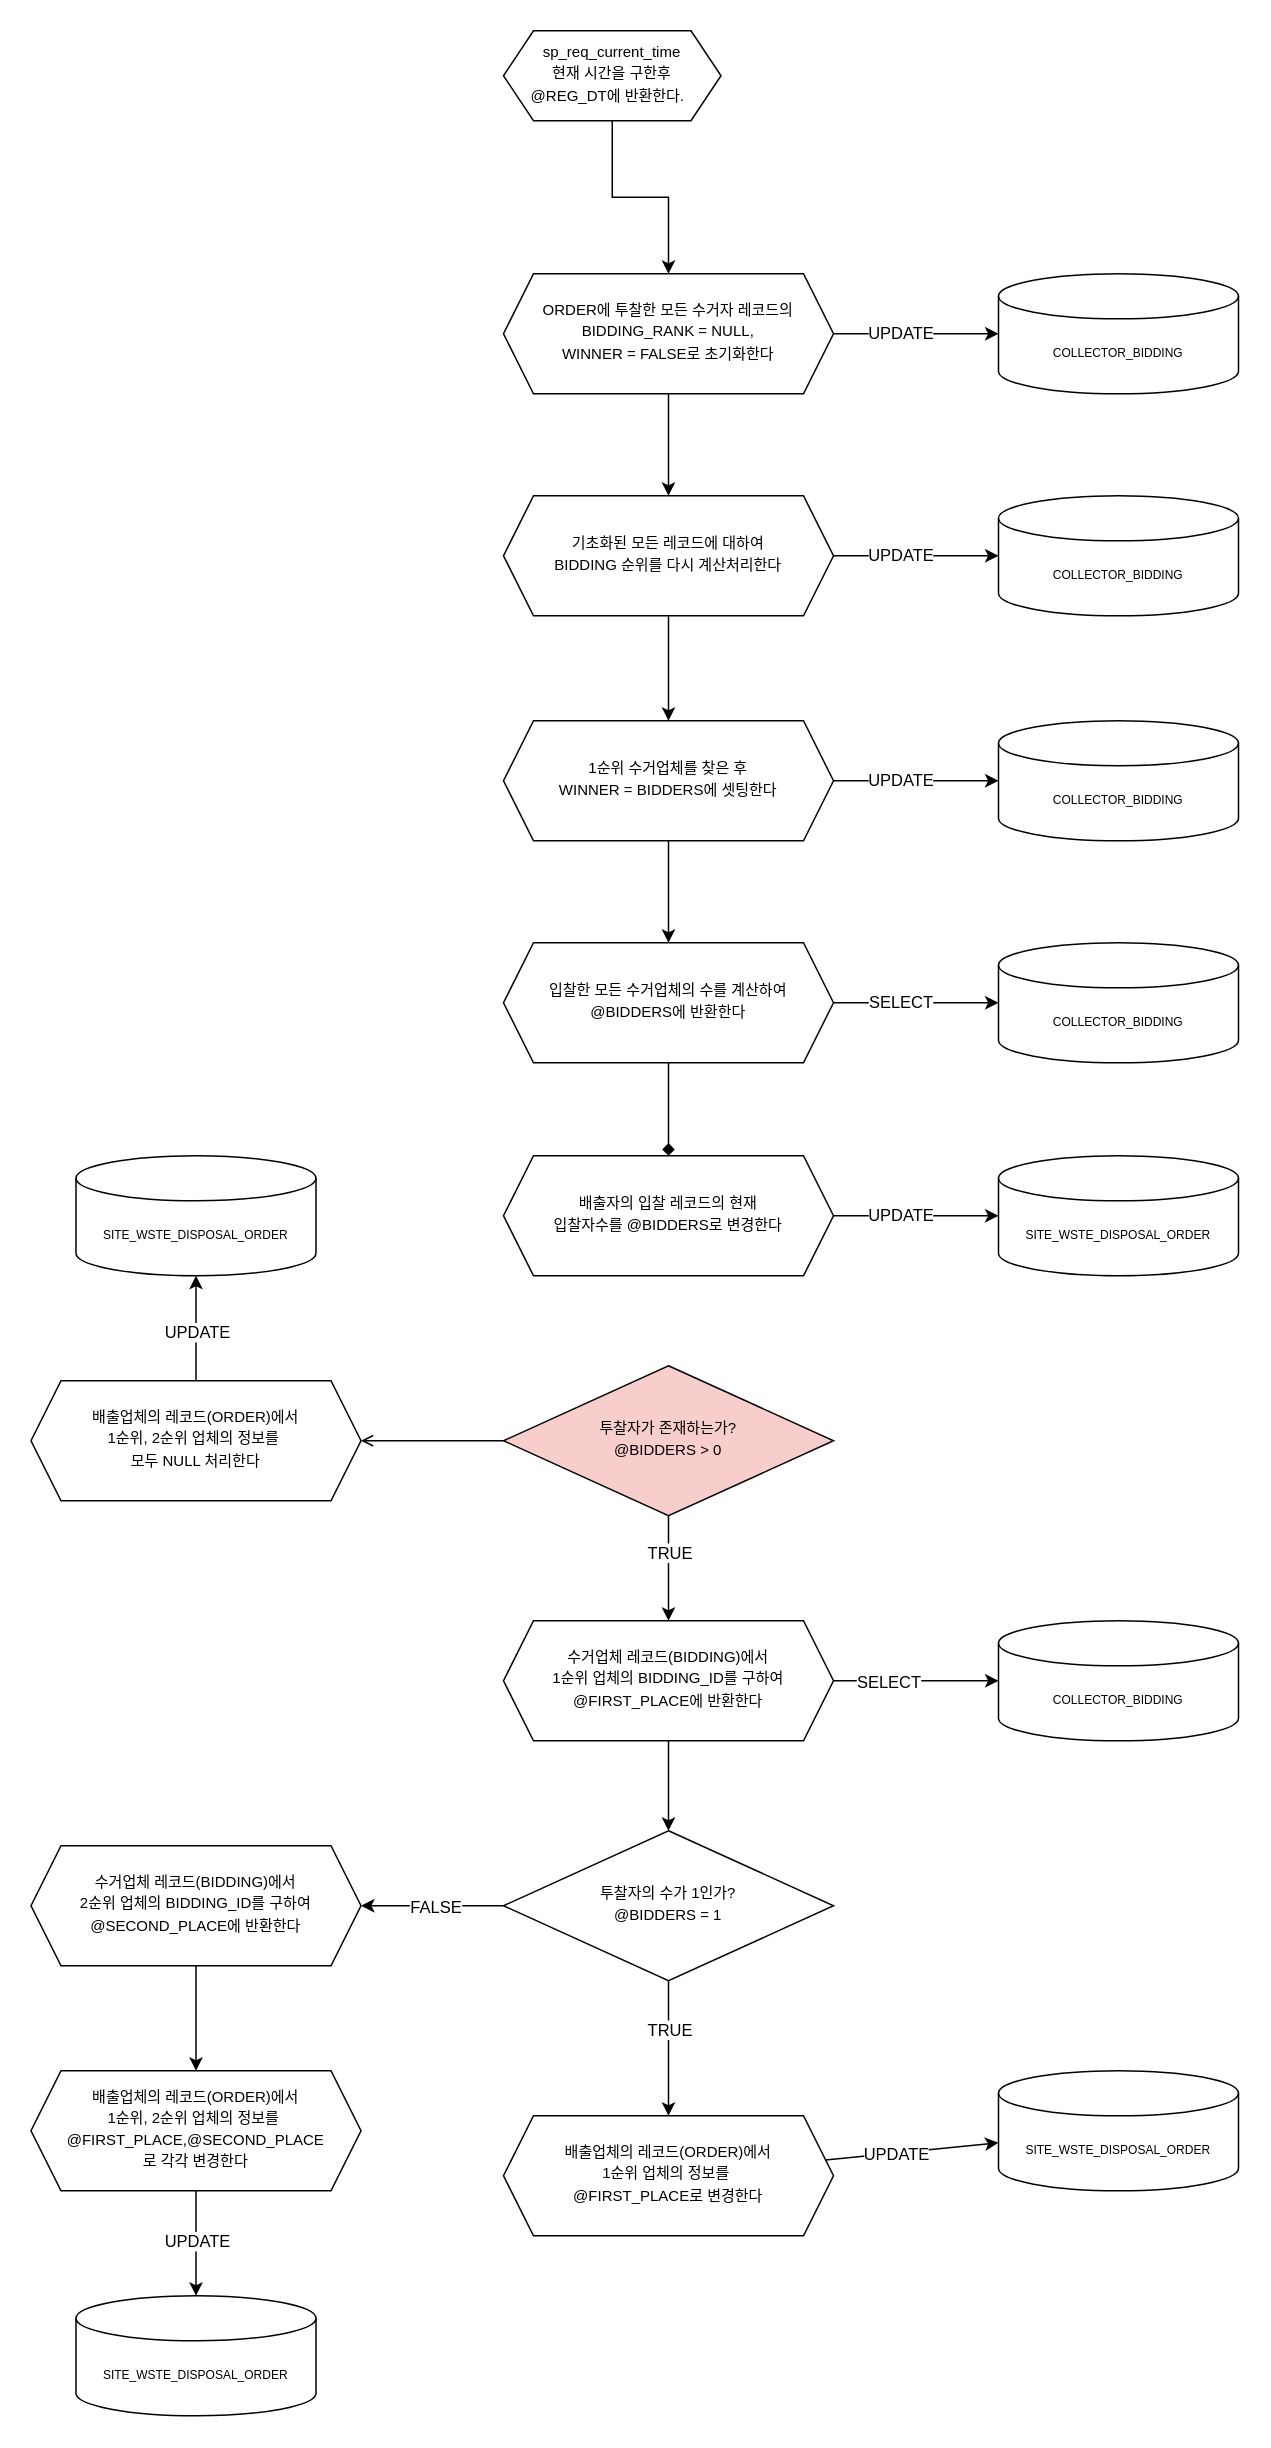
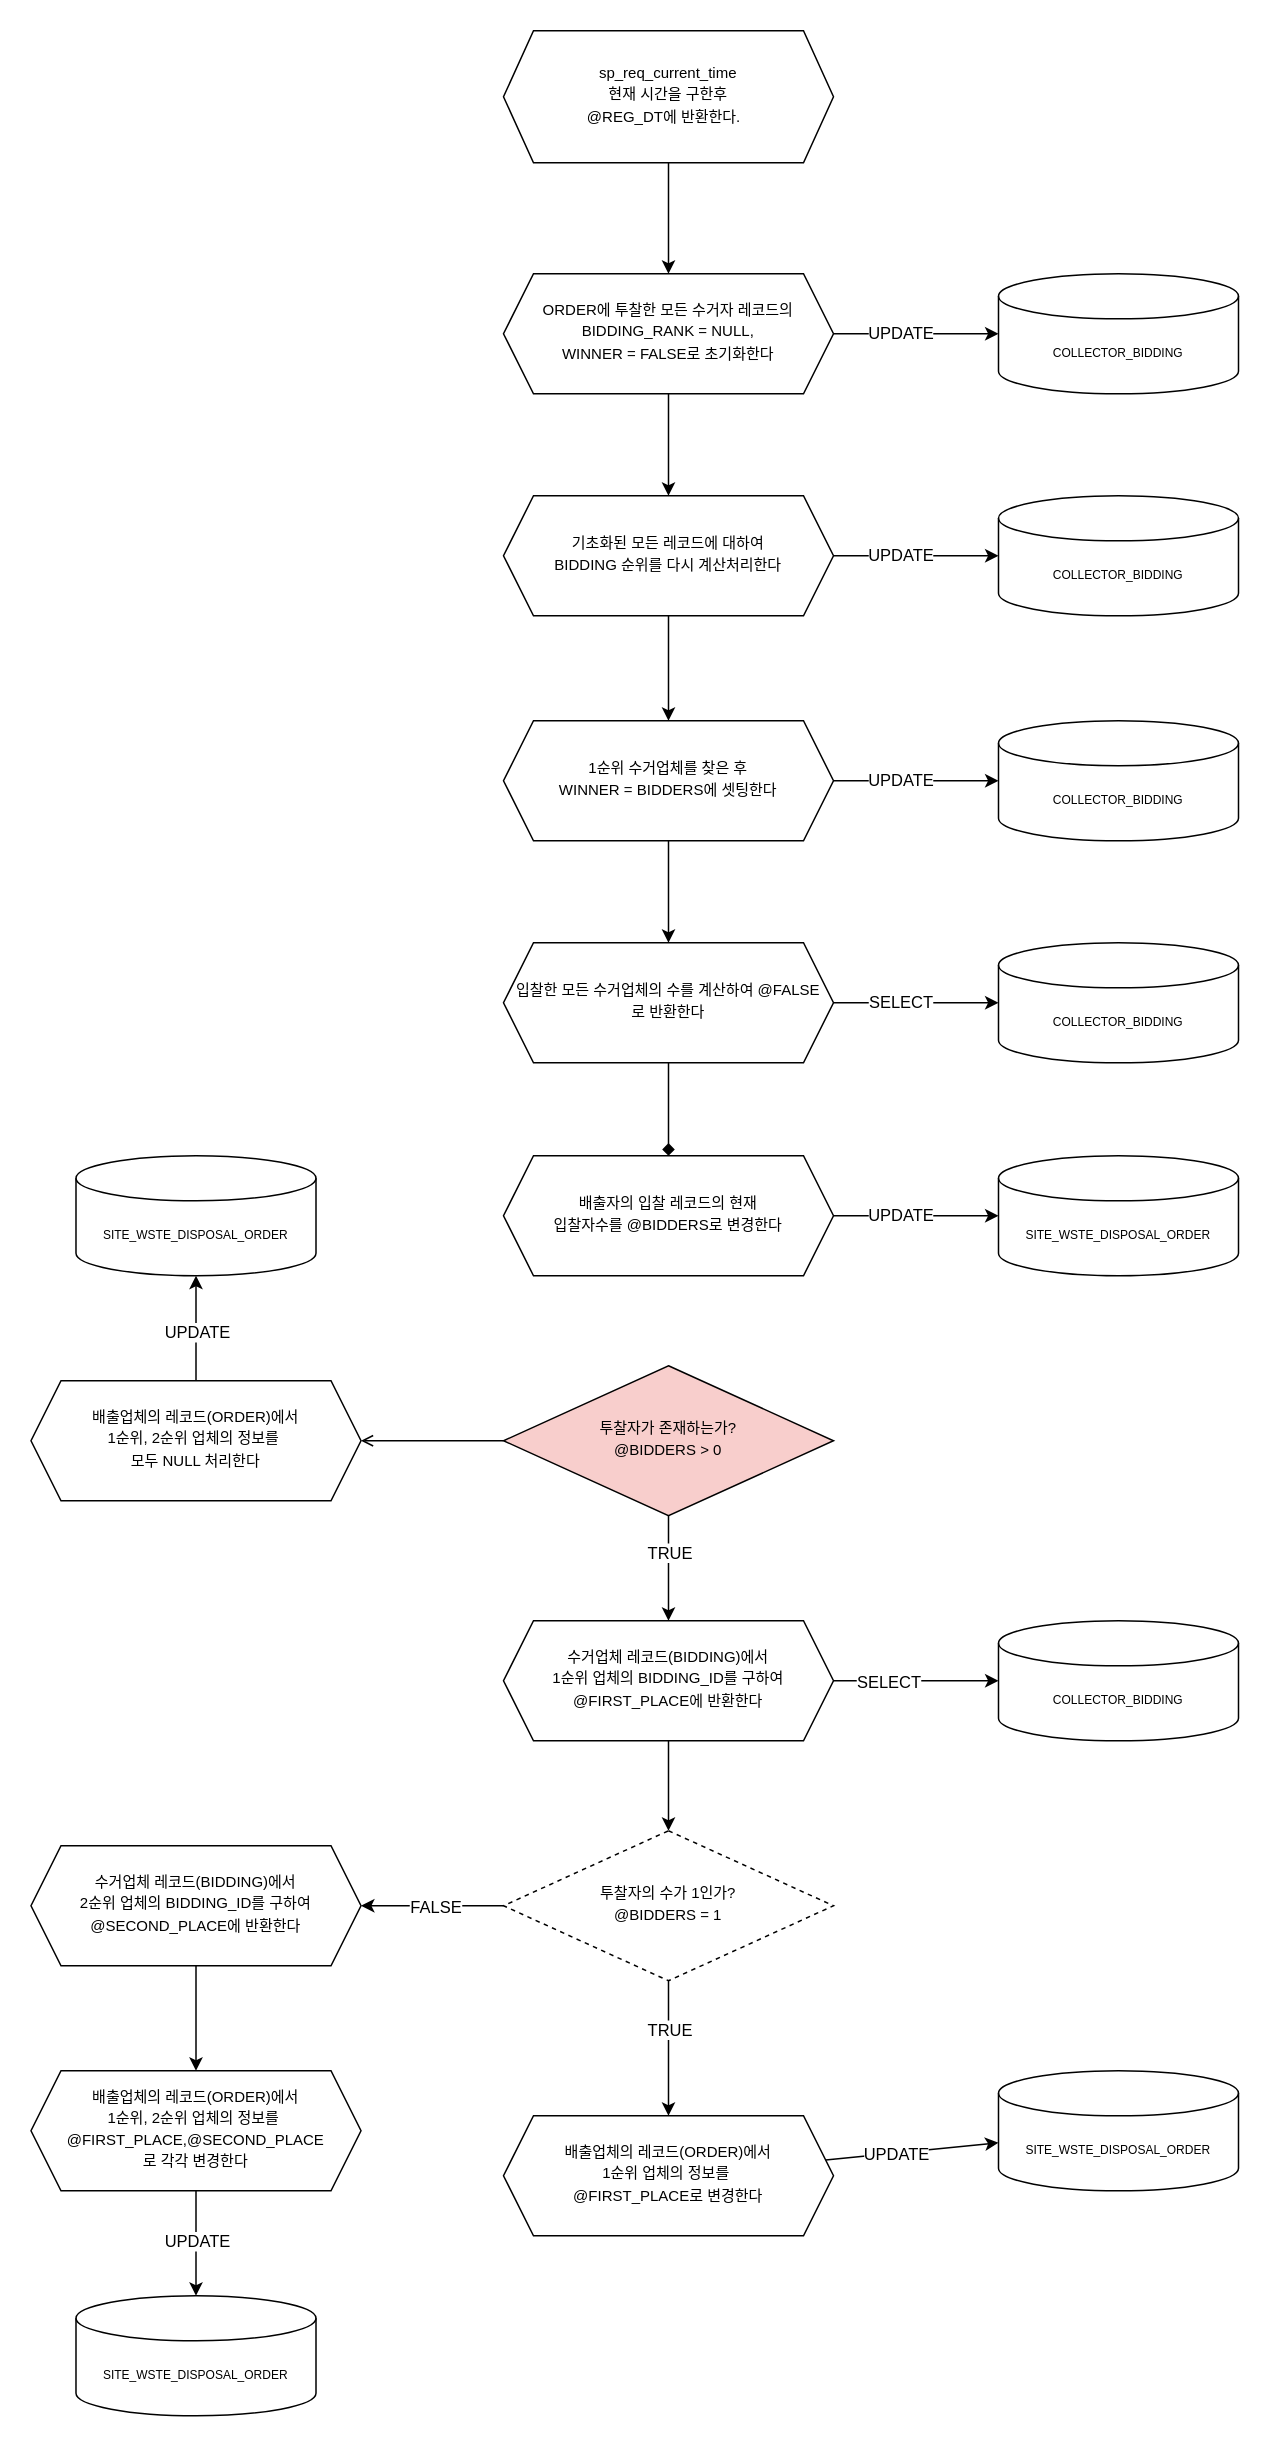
- <mxCell id="3" value="&lt;font style=&quot;font-size: 10px&quot;&gt;sp_req_current_time&lt;br&gt;현재 시간을 구한후&lt;br&gt;@REG_DT에 반환한다.&amp;nbsp;&amp;nbsp;&lt;/font&gt;" style="shape=hexagon;perimeter=hexagonPerimeter2;whiteSpace=wrap;html=1;fixedSize=1;shadow=0;strokeWidth=1;spacing=6;spacingTop=-4;" vertex="1" parent="1"><mxGeometry x="335" y="20" width="145" height="60" as="geometry" /></mxCell>
+ <mxCell id="3" value="&lt;font style=&quot;font-size: 10px&quot;&gt;sp_req_current_time&lt;br&gt;현재 시간을 구한후&lt;br&gt;@REG_DT에 반환한다.&amp;nbsp;&amp;nbsp;&lt;/font&gt;" style="shape=hexagon;perimeter=hexagonPerimeter2;whiteSpace=wrap;html=1;fixedSize=1;shadow=0;strokeWidth=1;spacing=6;spacingTop=-4;" vertex="1" parent="1"><mxGeometry x="335" y="20" width="220" height="88" as="geometry" /></mxCell>
- <mxCell id="22" value="&lt;span style=&quot;font-size: 10px&quot;&gt;입찰한 모든 수거업체의 수를 계산하여 @BIDDERS에 반환한다&lt;/span&gt;" style="shape=hexagon;perimeter=hexagonPerimeter2;whiteSpace=wrap;html=1;fixedSize=1;shadow=0;strokeWidth=1;spacing=6;spacingTop=-4;" vertex="1" parent="1"><mxGeometry x="335" y="628" width="220" height="80" as="geometry" /></mxCell>
+ <mxCell id="22" value="&lt;span style=&quot;font-size: 10px&quot;&gt;입찰한 모든 수거업체의 수를 계산하여 @FALSE로 반환한다&lt;/span&gt;" style="shape=hexagon;perimeter=hexagonPerimeter2;whiteSpace=wrap;html=1;fixedSize=1;shadow=0;strokeWidth=1;spacing=6;spacingTop=-4;" vertex="1" parent="1"><mxGeometry x="335" y="628" width="220" height="80" as="geometry" /></mxCell>
- <mxCell id="36" value="&lt;span style=&quot;font-size: 10px&quot;&gt;투찰자의 수가 1인가?&lt;br&gt;@BIDDERS = 1&lt;/span&gt;" style="rhombus;whiteSpace=wrap;html=1;shadow=0;strokeWidth=1;spacing=6;spacingTop=-4;" vertex="1" parent="1"><mxGeometry x="335" y="1220" width="220" height="100" as="geometry" /></mxCell>
+ <mxCell id="36" value="&lt;span style=&quot;font-size: 10px&quot;&gt;투찰자의 수가 1인가?&lt;br&gt;@BIDDERS = 1&lt;/span&gt;" style="rhombus;whiteSpace=wrap;html=1;shadow=0;strokeWidth=1;spacing=6;spacingTop=-4;dashed=1;" vertex="1" parent="1"><mxGeometry x="335" y="1220" width="220" height="100" as="geometry" /></mxCell>
